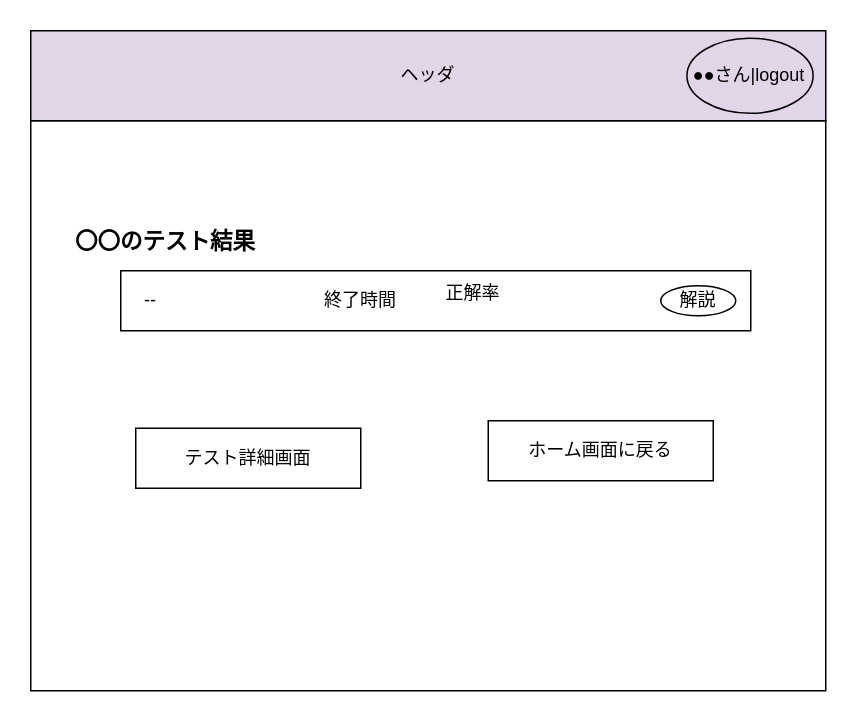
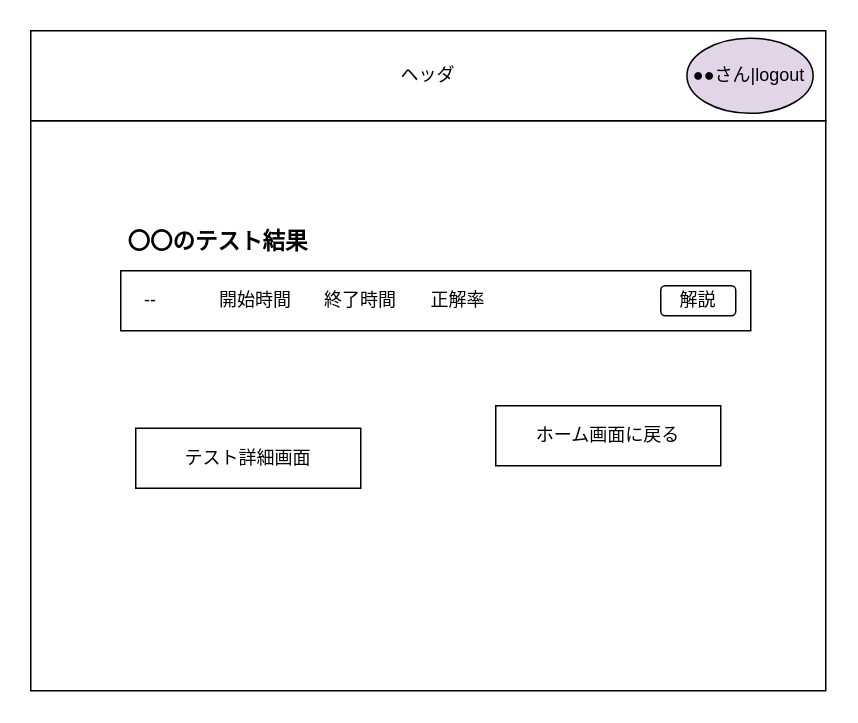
- <mxCell id="9" value="ヘッダ" style="rounded=0;whiteSpace=wrap;html=1;fillColor=#e1d5e7;" parent="8" vertex="1"><mxGeometry width="530" height="60" as="geometry" /></mxCell>
+ <mxCell id="9" value="ヘッダ" style="rounded=0;whiteSpace=wrap;html=1;" parent="8" vertex="1"><mxGeometry width="530" height="60" as="geometry" /></mxCell>
- <mxCell id="18" value="&lt;b&gt;&lt;font style=&quot;font-size: 15px&quot;&gt;〇〇のテスト結果&lt;/font&gt;&lt;/b&gt;" style="text;html=1;strokeColor=none;fillColor=none;align=center;verticalAlign=middle;whiteSpace=wrap;rounded=0;" parent="1" vertex="1"><mxGeometry x="45" y="150" width="130" height="20" as="geometry" /></mxCell>
+ <mxCell id="18" value="&lt;b&gt;&lt;font style=&quot;font-size: 15px&quot;&gt;〇〇のテスト結果&lt;/font&gt;&lt;/b&gt;" style="text;html=1;strokeColor=none;fillColor=none;align=center;verticalAlign=middle;whiteSpace=wrap;rounded=0;" parent="1" vertex="1"><mxGeometry x="80" y="150" width="130" height="20" as="geometry" /></mxCell>
- <mxCell id="15" value="正解率" style="text;html=1;strokeColor=none;fillColor=none;align=center;verticalAlign=middle;whiteSpace=wrap;rounded=0;" parent="11" vertex="1"><mxGeometry x="215" y="5" width="60" height="20" as="geometry" /></mxCell>
+ <mxCell id="15" value="正解率" style="text;html=1;strokeColor=none;fillColor=none;align=center;verticalAlign=middle;whiteSpace=wrap;rounded=0;" parent="11" vertex="1"><mxGeometry x="205" y="10" width="60" height="20" as="geometry" /></mxCell>
+ <mxCell id="13" value="開始時間" style="text;html=1;strokeColor=none;fillColor=none;align=center;verticalAlign=middle;whiteSpace=wrap;rounded=0;" parent="11" vertex="1"><mxGeometry x="70" y="10" width="60" height="20" as="geometry" /></mxCell>
- <mxCell id="17" value="解説" style="ellipse;whiteSpace=wrap;html=1;" parent="11" vertex="1"><mxGeometry x="370" y="10" width="50" height="20" as="geometry" /></mxCell>
+ <mxCell id="17" value="解説" style="rounded=1;whiteSpace=wrap;html=1;" parent="11" vertex="1"><mxGeometry x="370" y="10" width="50" height="20" as="geometry" /></mxCell>
- <mxCell id="4" value="&lt;font style=&quot;vertical-align: inherit&quot;&gt;&lt;font style=&quot;vertical-align: inherit&quot;&gt;&lt;font style=&quot;vertical-align: inherit&quot;&gt;&lt;font style=&quot;vertical-align: inherit&quot;&gt;ホーム画面に戻る&lt;/font&gt;&lt;/font&gt;&lt;/font&gt;&lt;/font&gt;" style="rounded=0;whiteSpace=wrap;html=1;" parent="1" vertex="1"><mxGeometry x="325" y="280" width="150" height="40" as="geometry" /></mxCell>
+ <mxCell id="4" value="&lt;font style=&quot;vertical-align: inherit&quot;&gt;&lt;font style=&quot;vertical-align: inherit&quot;&gt;&lt;font style=&quot;vertical-align: inherit&quot;&gt;&lt;font style=&quot;vertical-align: inherit&quot;&gt;ホーム画面に戻る&lt;/font&gt;&lt;/font&gt;&lt;/font&gt;&lt;/font&gt;" style="rounded=0;whiteSpace=wrap;html=1;" parent="1" vertex="1"><mxGeometry x="330" y="270" width="150" height="40" as="geometry" /></mxCell>
